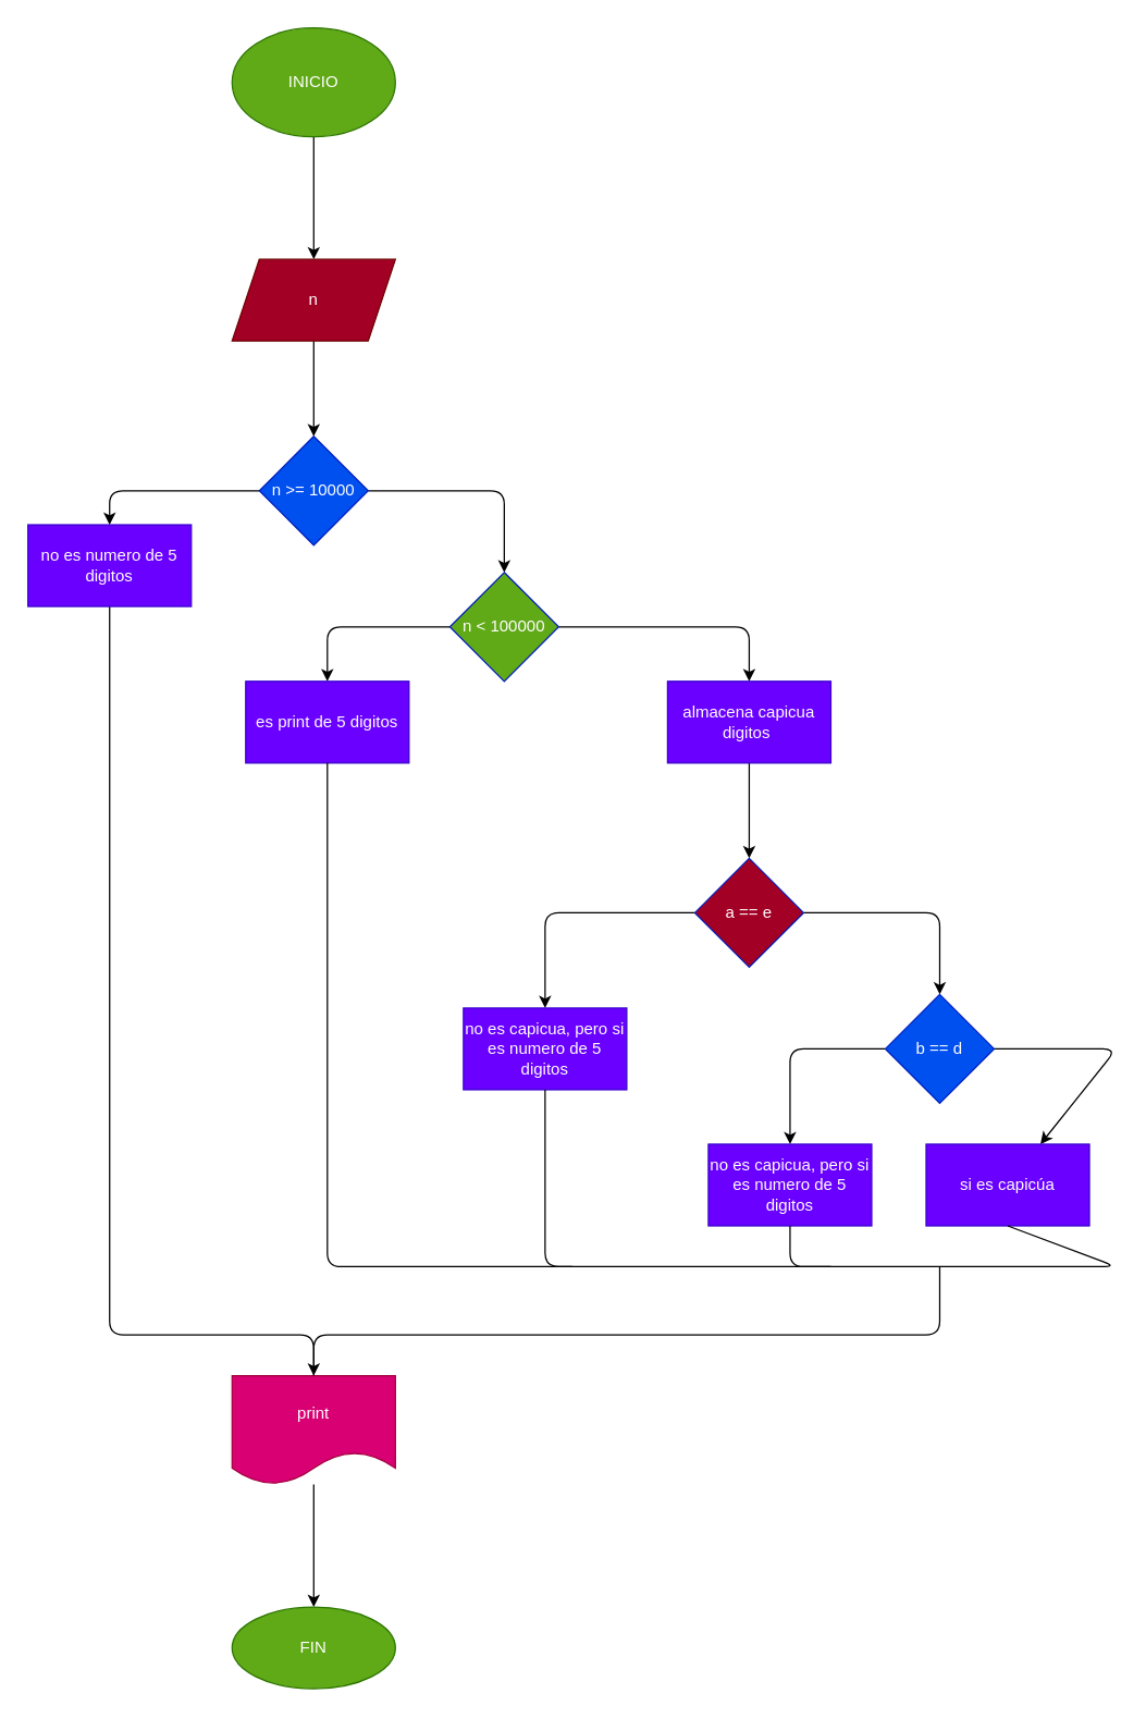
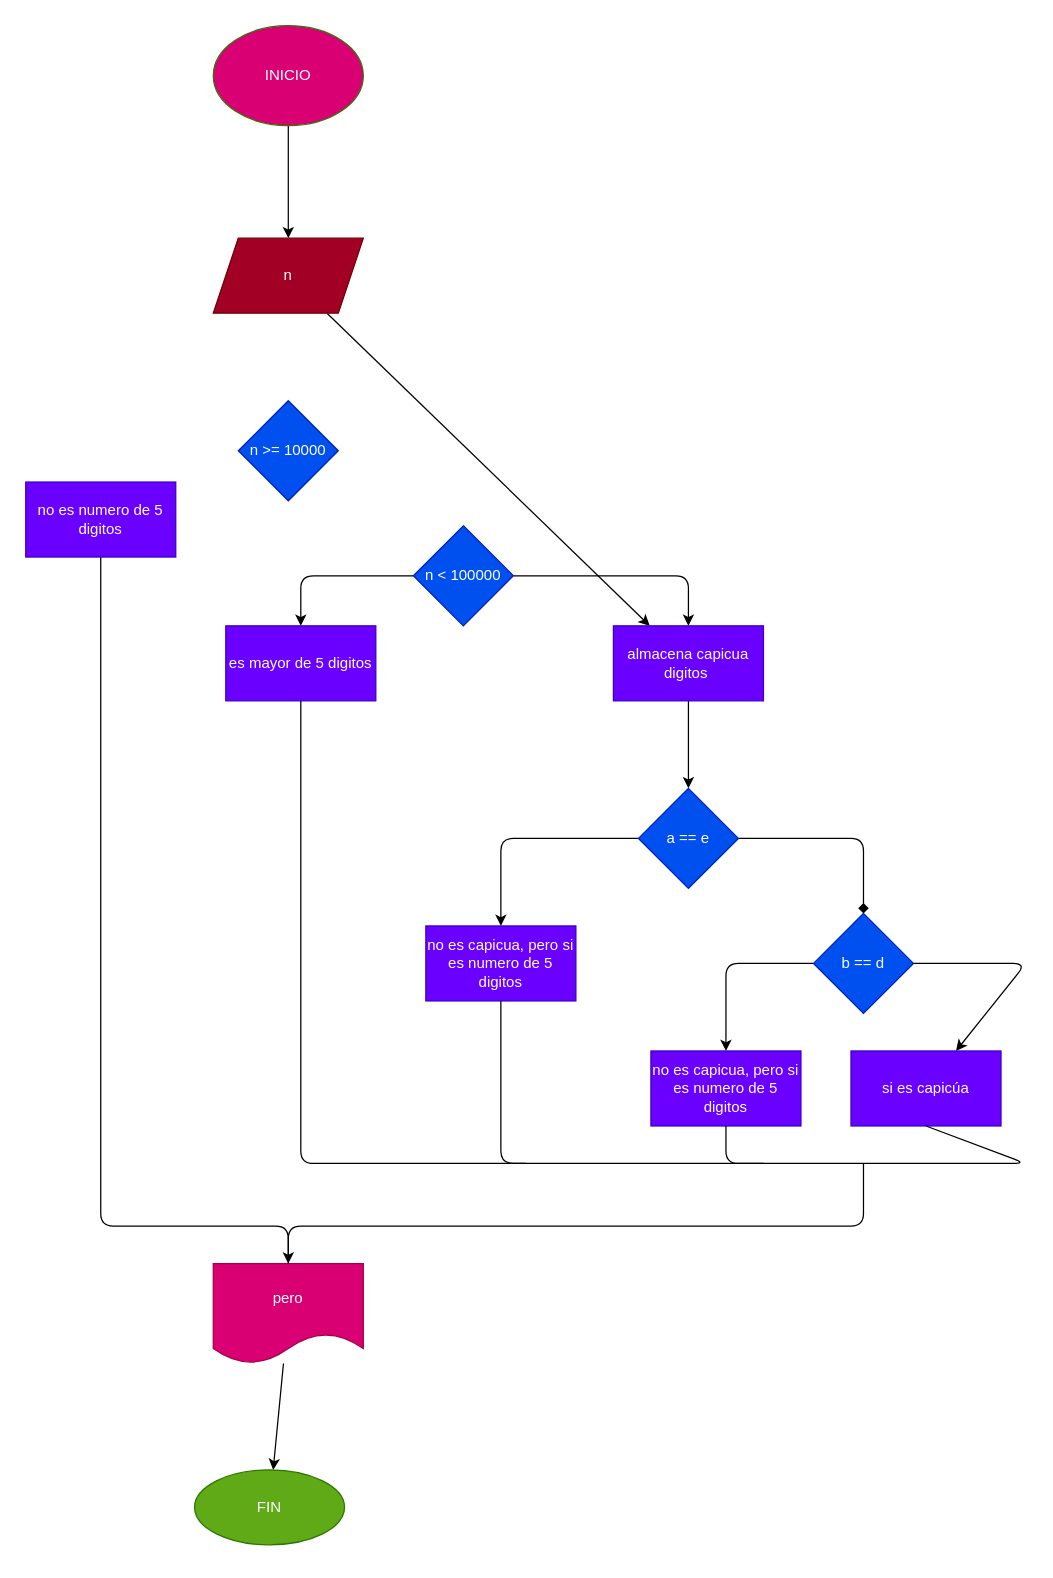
- <mxCell id="3" value="INICIO" style="ellipse;whiteSpace=wrap;html=1;fillColor=#60a917;fontColor=#ffffff;strokeColor=#2D7600;" vertex="1" parent="1"><mxGeometry x="170" y="20" width="120" height="80" as="geometry" /></mxCell>
+ <mxCell id="3" value="INICIO" style="ellipse;whiteSpace=wrap;html=1;fillColor=#d80073;fontColor=#ffffff;strokeColor=#2D7600;" vertex="1" parent="1"><mxGeometry x="170" y="20" width="120" height="80" as="geometry" /></mxCell>
- <mxCell id="4" value="" style="edgeStyle=none;html=1;" edge="1" parent="1" source="5" target="8"><mxGeometry relative="1" as="geometry" /></mxCell>
+ <mxCell id="4" value="" style="edgeStyle=none;html=1;" edge="1" parent="1" source="5" target="13"><mxGeometry relative="1" as="geometry" /></mxCell>
- <mxCell id="6" value="" style="edgeStyle=none;html=1;entryX=0.5;entryY=0;entryDx=0;entryDy=0;" edge="1" parent="1" source="8" target="24"><mxGeometry relative="1" as="geometry"><mxPoint x="130" y="360" as="targetPoint" /><Array as="points"><mxPoint x="80" y="360" /></Array></mxGeometry></mxCell>
- <mxCell id="7" value="" style="edgeStyle=none;html=1;" edge="1" parent="1" source="8" target="11"><mxGeometry relative="1" as="geometry"><Array as="points"><mxPoint x="370" y="360" /></Array></mxGeometry></mxCell>
- <mxCell id="11" value="n &amp;lt; 100000" style="rhombus;whiteSpace=wrap;html=1;fillColor=#60a917;fontColor=#ffffff;strokeColor=#001DBC;" vertex="1" parent="1"><mxGeometry x="330" y="420" width="80" height="80" as="geometry" /></mxCell>
+ <mxCell id="11" value="n &amp;lt; 100000" style="rhombus;whiteSpace=wrap;html=1;fillColor=#0050ef;fontColor=#ffffff;strokeColor=#001DBC;" vertex="1" parent="1"><mxGeometry x="330" y="420" width="80" height="80" as="geometry" /></mxCell>
- <mxCell id="27" value="es print de 5 digitos" style="whiteSpace=wrap;html=1;fillColor=#6a00ff;fontColor=#ffffff;strokeColor=#3700CC;" vertex="1" parent="1"><mxGeometry x="180" y="500" width="120" height="60" as="geometry" /></mxCell>
+ <mxCell id="27" value="es mayor de 5 digitos" style="whiteSpace=wrap;html=1;fillColor=#6a00ff;fontColor=#ffffff;strokeColor=#3700CC;" vertex="1" parent="1"><mxGeometry x="180" y="500" width="120" height="60" as="geometry" /></mxCell>
- <mxCell id="16" value="a == e" style="rhombus;whiteSpace=wrap;html=1;fillColor=#a20025;fontColor=#ffffff;strokeColor=#001DBC;" vertex="1" parent="1"><mxGeometry x="510" y="630" width="80" height="80" as="geometry" /></mxCell>
+ <mxCell id="16" value="a == e" style="rhombus;whiteSpace=wrap;html=1;fillColor=#0050ef;fontColor=#ffffff;strokeColor=#001DBC;" vertex="1" parent="1"><mxGeometry x="510" y="630" width="80" height="80" as="geometry" /></mxCell>
- <mxCell id="14" value="" style="edgeStyle=none;html=1;" edge="1" parent="1" source="16" target="19"><mxGeometry relative="1" as="geometry"><mxPoint x="650" y="707.5" as="targetPoint" /><Array as="points"><mxPoint x="690" y="670" /></Array></mxGeometry></mxCell>
+ <mxCell id="14" value="" style="edgeStyle=none;html=1;endArrow=diamond;" edge="1" parent="1" source="16" target="19"><mxGeometry relative="1" as="geometry"><mxPoint x="650" y="707.5" as="targetPoint" /><Array as="points"><mxPoint x="690" y="670" /></Array></mxGeometry></mxCell>
- <mxCell id="26" value="print" style="shape=document;whiteSpace=wrap;html=1;boundedLbl=1;rounded=0;fillColor=#d80073;fontColor=#ffffff;strokeColor=#A50040;" vertex="1" parent="1"><mxGeometry x="170" y="1010" width="120" height="80" as="geometry" /></mxCell>
+ <mxCell id="26" value="pero" style="shape=document;whiteSpace=wrap;html=1;boundedLbl=1;rounded=0;fillColor=#d80073;fontColor=#ffffff;strokeColor=#A50040;" vertex="1" parent="1"><mxGeometry x="170" y="1010" width="120" height="80" as="geometry" /></mxCell>
- <mxCell id="32" value="FIN" style="ellipse;whiteSpace=wrap;html=1;rounded=0;fillColor=#60a917;fontColor=#ffffff;strokeColor=#2D7600;" vertex="1" parent="1"><mxGeometry x="170" y="1180" width="120" height="60" as="geometry" /></mxCell>
+ <mxCell id="32" value="FIN" style="ellipse;whiteSpace=wrap;html=1;rounded=0;fillColor=#60a917;fontColor=#ffffff;strokeColor=#2D7600;" vertex="1" parent="1"><mxGeometry x="155" y="1175" width="120" height="60" as="geometry" /></mxCell>
